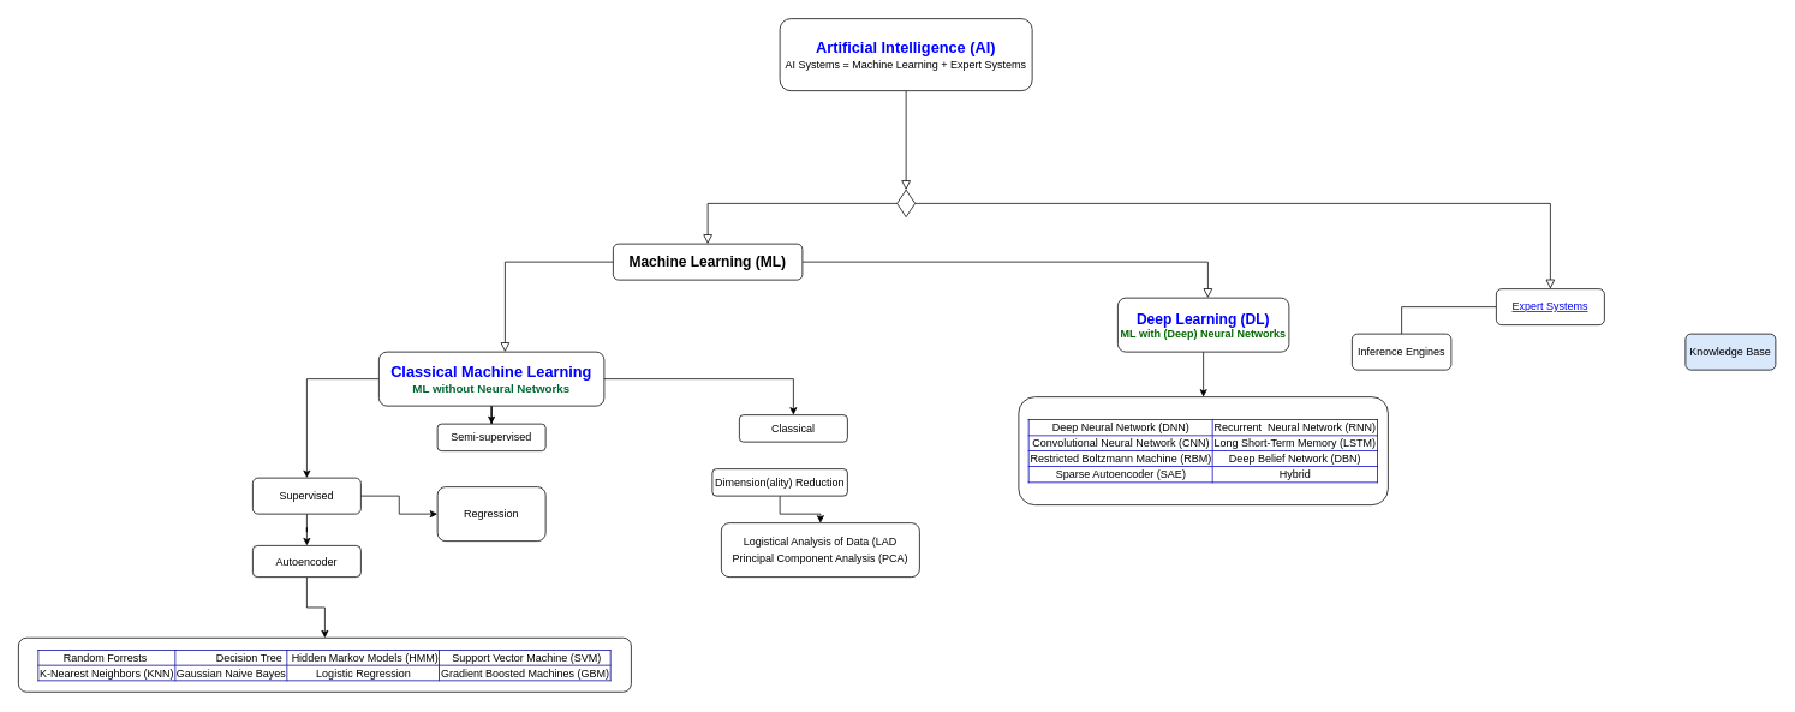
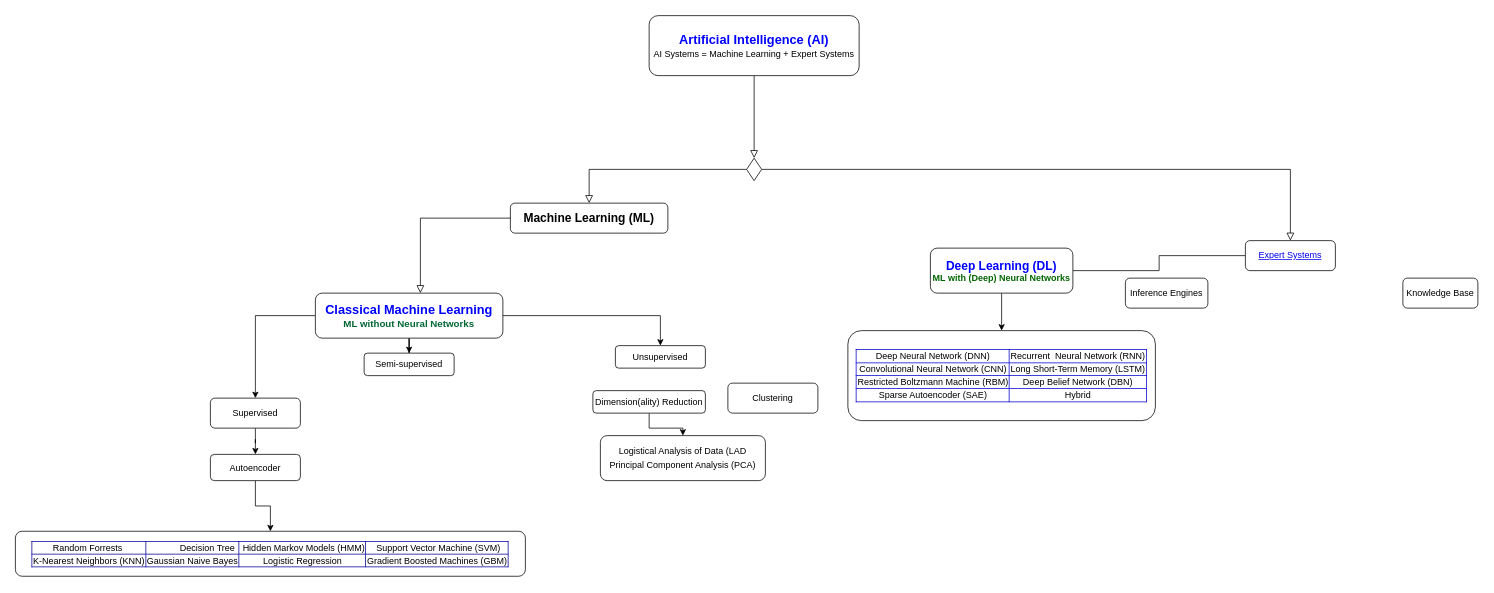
- <mxCell id="10" value="" style="edgeStyle=orthogonalEdgeStyle;rounded=0;html=1;jettySize=auto;orthogonalLoop=1;fontSize=11;endArrow=block;endFill=0;endSize=8;strokeWidth=1;shadow=0;labelBackgroundColor=none;exitX=1;exitY=0.5;exitDx=0;exitDy=0;" parent="1" source="19" target="16" edge="1"><mxGeometry x="-0.91" relative="1" as="geometry"><mxPoint as="offset" /><mxPoint x="110" y="350" as="sourcePoint" /><Array as="points"><mxPoint x="890" y="290" /><mxPoint x="1340" y="290" /></Array></mxGeometry></mxCell>
- <mxCell id="7" value="" style="edgeStyle=orthogonalEdgeStyle;rounded=0;orthogonalLoop=1;jettySize=auto;html=1;endArrow=none;endFill=0;" edge="1" parent="1" source="8" target="17"><mxGeometry relative="1" as="geometry" /></mxCell>
+ <mxCell id="7" value="" style="edgeStyle=orthogonalEdgeStyle;rounded=0;orthogonalLoop=1;jettySize=auto;html=1;endArrow=none;endFill=0;" edge="1" parent="1" source="8" target="16"><mxGeometry relative="1" as="geometry" /></mxCell>
- <mxCell id="18" value="Knowledge Base" style="whiteSpace=wrap;html=1;rounded=1;glass=0;strokeWidth=1;shadow=0;fillColor=#dae8fc;" vertex="1" parent="1"><mxGeometry x="1870" y="370" width="100" height="40" as="geometry" /></mxCell>
+ <mxCell id="18" value="Knowledge Base" style="whiteSpace=wrap;html=1;rounded=1;glass=0;strokeWidth=1;shadow=0;" vertex="1" parent="1"><mxGeometry x="1870" y="370" width="100" height="40" as="geometry" /></mxCell>
- <mxCell id="25" value="Classical" style="whiteSpace=wrap;html=1;rounded=1;glass=0;strokeWidth=1;shadow=0;" vertex="1" parent="1"><mxGeometry x="820" y="460" width="120" height="30" as="geometry" /></mxCell>
+ <mxCell id="25" value="Unsupervised" style="whiteSpace=wrap;html=1;rounded=1;glass=0;strokeWidth=1;shadow=0;" vertex="1" parent="1"><mxGeometry x="820" y="460" width="120" height="30" as="geometry" /></mxCell>
+ <mxCell id="28" value="Clustering" style="whiteSpace=wrap;html=1;rounded=1;glass=0;strokeWidth=1;shadow=0;" vertex="1" parent="1"><mxGeometry x="970" y="510" width="120" height="40" as="geometry" /></mxCell>
- <mxCell id="23" value="" style="edgeStyle=orthogonalEdgeStyle;rounded=0;orthogonalLoop=1;jettySize=auto;html=1;" edge="1" parent="1" source="24" target="32"><mxGeometry relative="1" as="geometry" /></mxCell>
- <mxCell id="32" value="Regression" style="whiteSpace=wrap;html=1;rounded=1;glass=0;strokeWidth=1;shadow=0;" vertex="1" parent="1"><mxGeometry x="485" y="540" width="120" height="60" as="geometry" /></mxCell>
